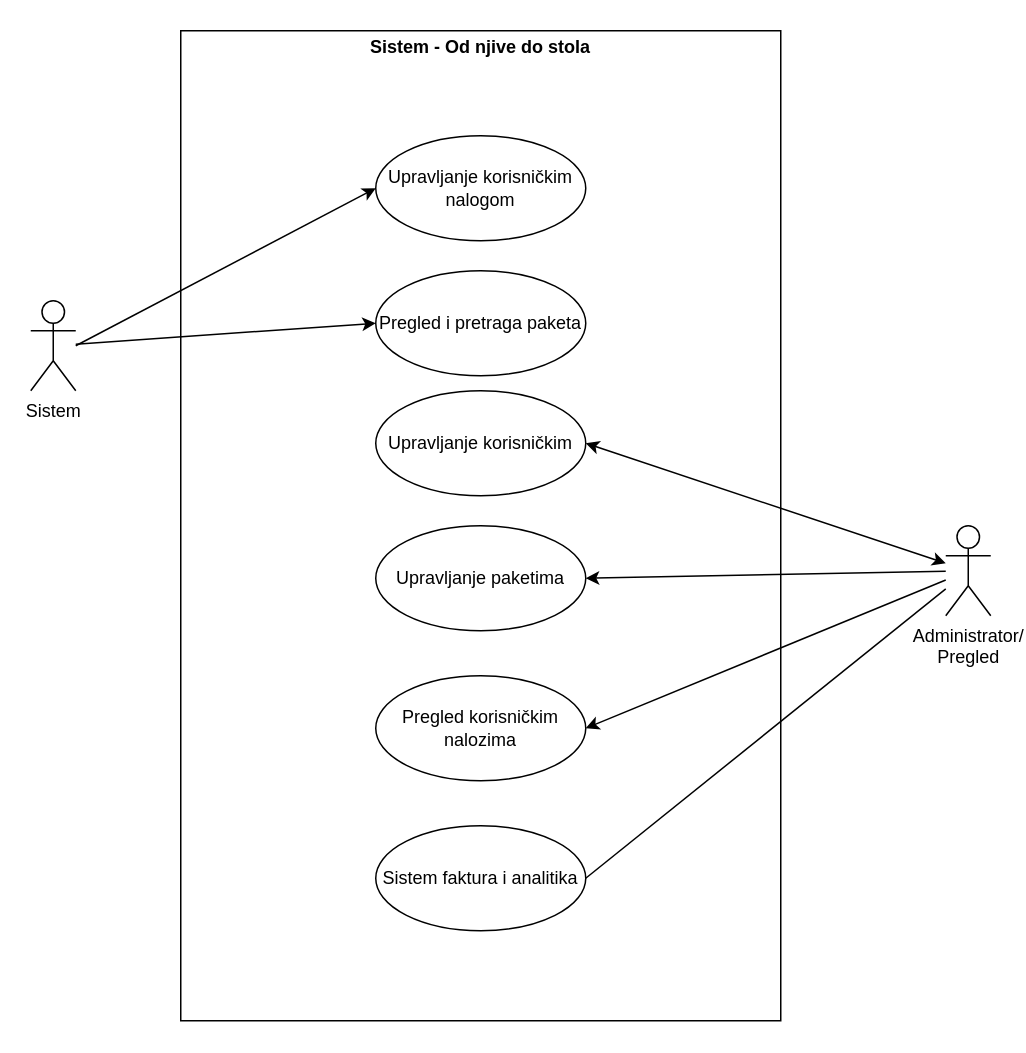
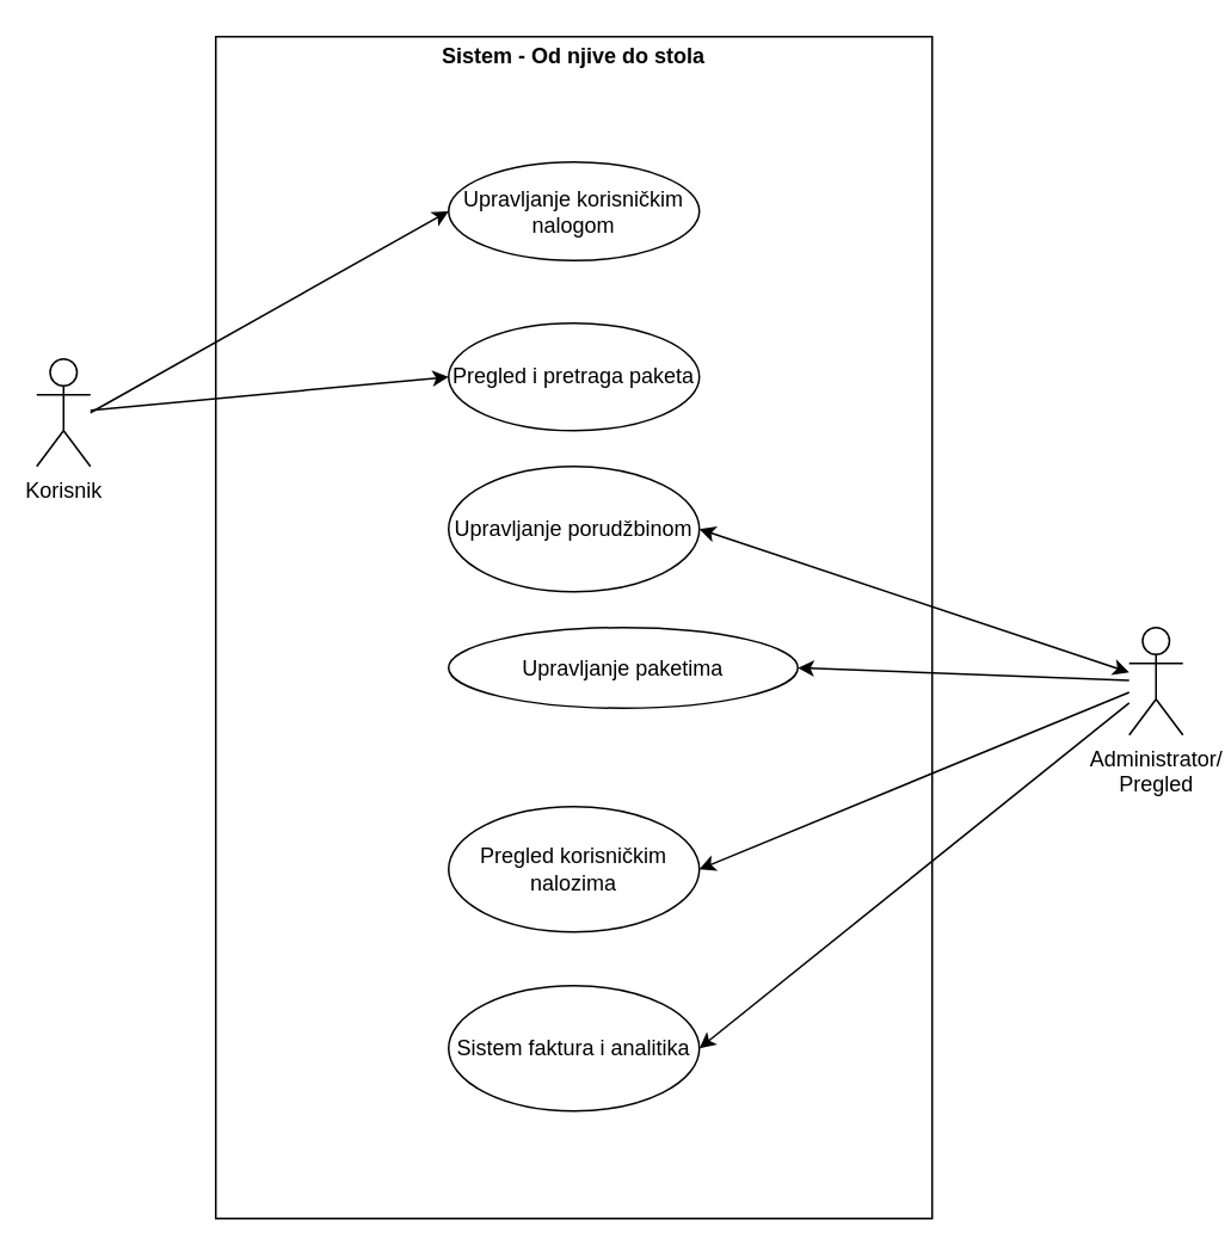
- <mxCell id="5" value="Upravljanje korisničkim nalogom" style="ellipse;whiteSpace=wrap;html=1;" parent="1" vertex="1"><mxGeometry x="250" y="90" width="140" height="70" as="geometry" /></mxCell>
+ <mxCell id="5" value="Upravljanje korisničkim nalogom" style="ellipse;whiteSpace=wrap;html=1;" parent="1" vertex="1"><mxGeometry x="250" y="90" width="140" height="55" as="geometry" /></mxCell>
- <mxCell id="7" value="Pregled i pretraga paketa" style="ellipse;whiteSpace=wrap;html=1;" parent="1" vertex="1"><mxGeometry x="250" y="180" width="140" height="70" as="geometry" /></mxCell>
+ <mxCell id="7" value="Pregled i pretraga paketa" style="ellipse;whiteSpace=wrap;html=1;" parent="1" vertex="1"><mxGeometry x="250" y="180" width="140" height="60" as="geometry" /></mxCell>
- <mxCell id="2" value="Sistem" style="shape=umlActor;verticalLabelPosition=bottom;verticalAlign=top;html=1;" parent="1" vertex="1"><mxGeometry x="20" y="200" width="30" height="60" as="geometry" /></mxCell>
+ <mxCell id="2" value="Korisnik" style="shape=umlActor;verticalLabelPosition=bottom;verticalAlign=top;html=1;" parent="1" vertex="1"><mxGeometry x="20" y="200" width="30" height="60" as="geometry" /></mxCell>
- <mxCell id="8" value="Upravljanje korisničkim" style="ellipse;whiteSpace=wrap;html=1;" parent="1" vertex="1"><mxGeometry x="250" y="260" width="140" height="70" as="geometry" /></mxCell>
+ <mxCell id="8" value="Upravljanje porudžbinom" style="ellipse;whiteSpace=wrap;html=1;" parent="1" vertex="1"><mxGeometry x="250" y="260" width="140" height="70" as="geometry" /></mxCell>
- <mxCell id="14" value="Upravljanje paketima" style="ellipse;whiteSpace=wrap;html=1;" parent="1" vertex="1"><mxGeometry x="250" y="350" width="140" height="70" as="geometry" /></mxCell>
+ <mxCell id="14" value="Upravljanje paketima" style="ellipse;whiteSpace=wrap;html=1;" parent="1" vertex="1"><mxGeometry x="250" y="350" width="195" height="45" as="geometry" /></mxCell>
- <mxCell id="11" style="rounded=0;orthogonalLoop=1;jettySize=auto;html=1;entryX=1;entryY=0.5;entryDx=0;entryDy=0;endArrow=none;" parent="1" source="12" target="16" edge="1"><mxGeometry relative="1" as="geometry" /></mxCell>
+ <mxCell id="11" style="rounded=0;orthogonalLoop=1;jettySize=auto;html=1;entryX=1;entryY=0.5;entryDx=0;entryDy=0;" parent="1" source="12" target="16" edge="1"><mxGeometry relative="1" as="geometry" /></mxCell>
